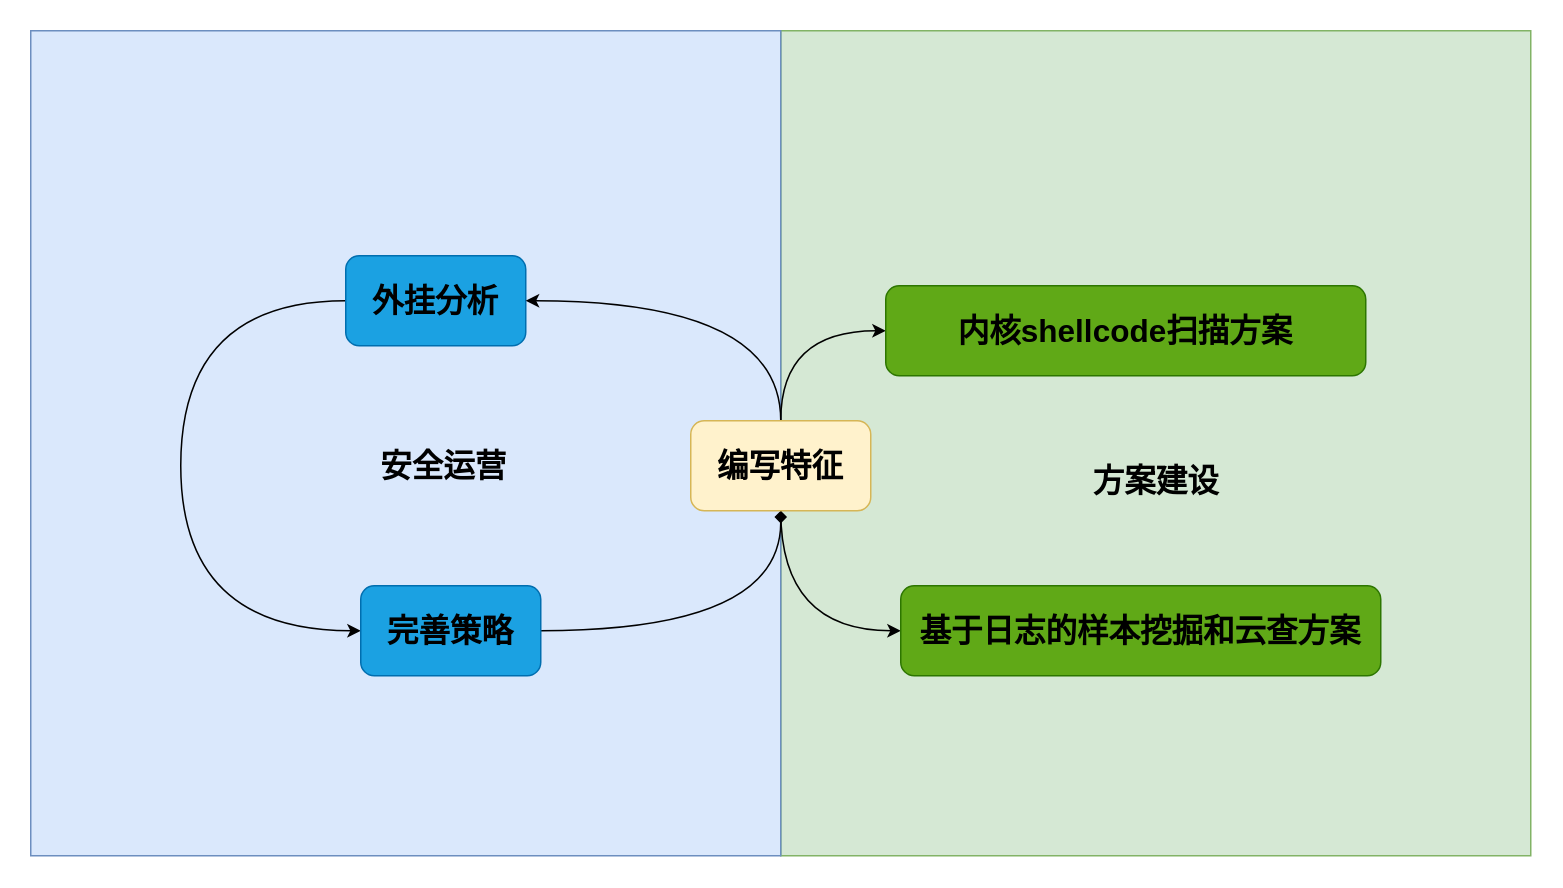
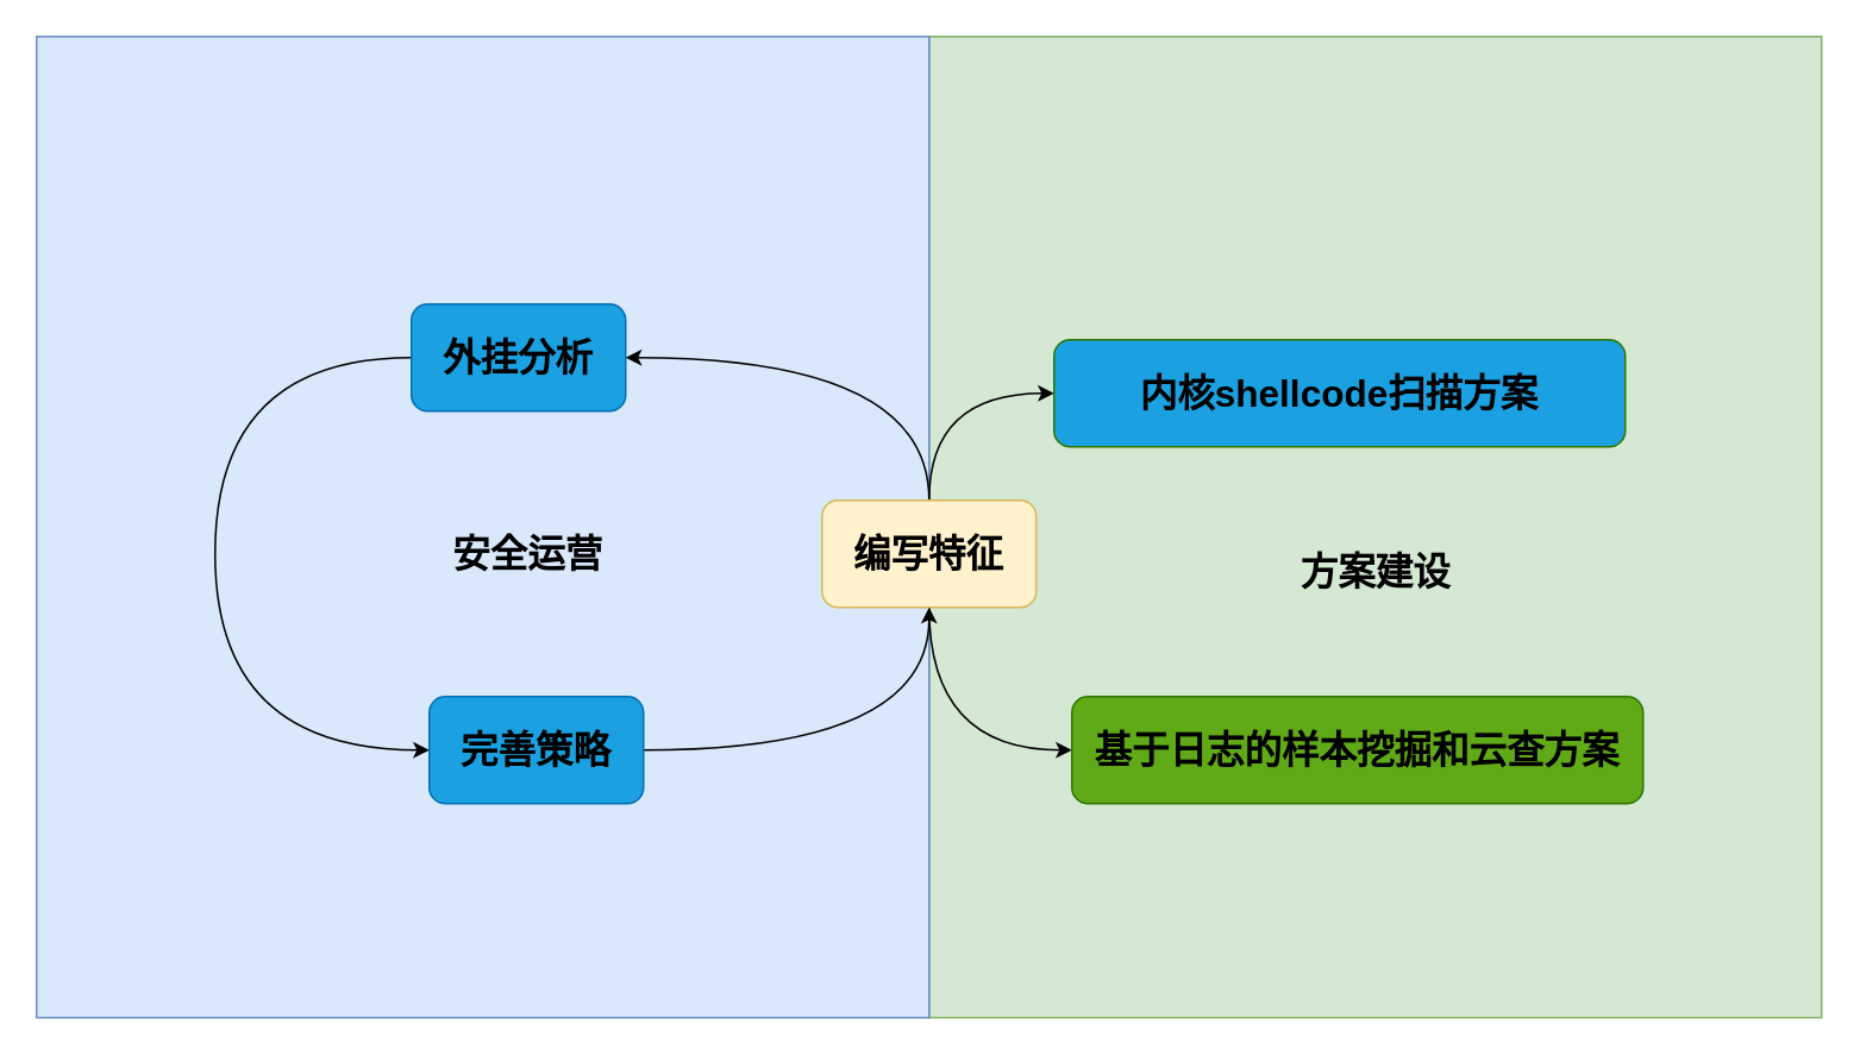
- <mxCell id="12" value="&lt;div&gt;&lt;div&gt;&lt;span style=&quot;font-size: 21px;&quot;&gt;内核shellcode扫描方案&lt;/span&gt;&lt;/div&gt;&lt;/div&gt;" style="rounded=1;whiteSpace=wrap;html=1;fillColor=#60a917;fontColor=default;strokeColor=#2D7600;fontStyle=1" vertex="1" parent="1"><mxGeometry x="590" y="190" width="320" height="60" as="geometry" /></mxCell>
+ <mxCell id="12" value="&lt;div&gt;&lt;div&gt;&lt;span style=&quot;font-size: 21px;&quot;&gt;内核shellcode扫描方案&lt;/span&gt;&lt;/div&gt;&lt;/div&gt;" style="rounded=1;whiteSpace=wrap;html=1;fillColor=#1ba1e2;fontColor=default;strokeColor=#2D7600;fontStyle=1;" vertex="1" parent="1"><mxGeometry x="590" y="190" width="320" height="60" as="geometry" /></mxCell>
- <mxCell id="6" style="edgeStyle=orthogonalEdgeStyle;rounded=0;orthogonalLoop=1;jettySize=auto;html=1;exitX=1;exitY=0.5;exitDx=0;exitDy=0;entryX=0.5;entryY=1;entryDx=0;entryDy=0;curved=1;fontStyle=1;fontColor=default;endArrow=diamond;" edge="1" parent="1" source="7" target="11"><mxGeometry relative="1" as="geometry" /></mxCell>
+ <mxCell id="6" style="edgeStyle=orthogonalEdgeStyle;rounded=0;orthogonalLoop=1;jettySize=auto;html=1;exitX=1;exitY=0.5;exitDx=0;exitDy=0;entryX=0.5;entryY=1;entryDx=0;entryDy=0;curved=1;fontStyle=1;fontColor=default;" edge="1" parent="1" source="7" target="11"><mxGeometry relative="1" as="geometry" /></mxCell>
